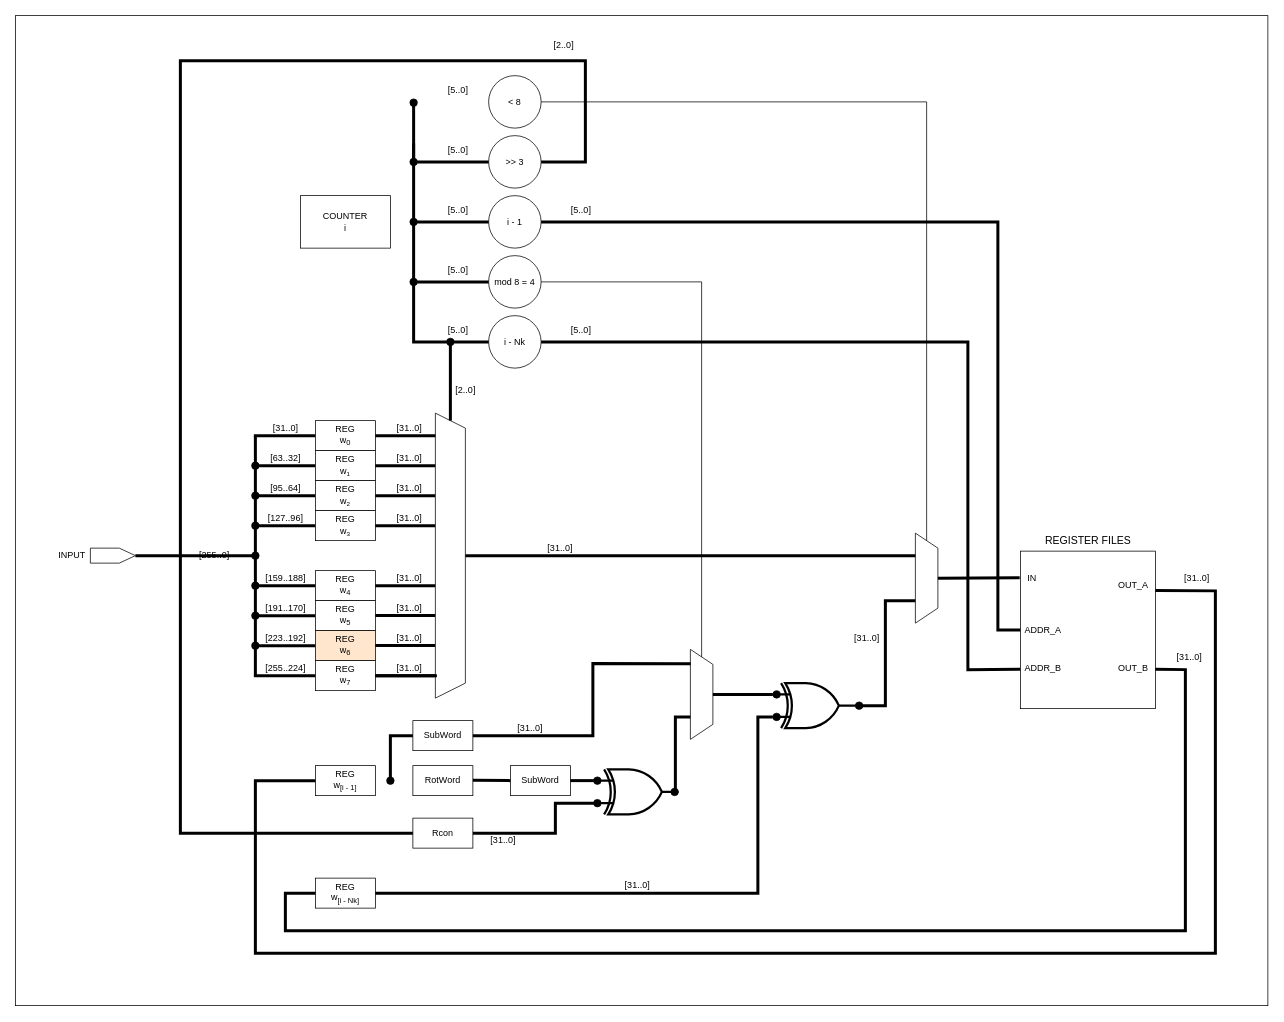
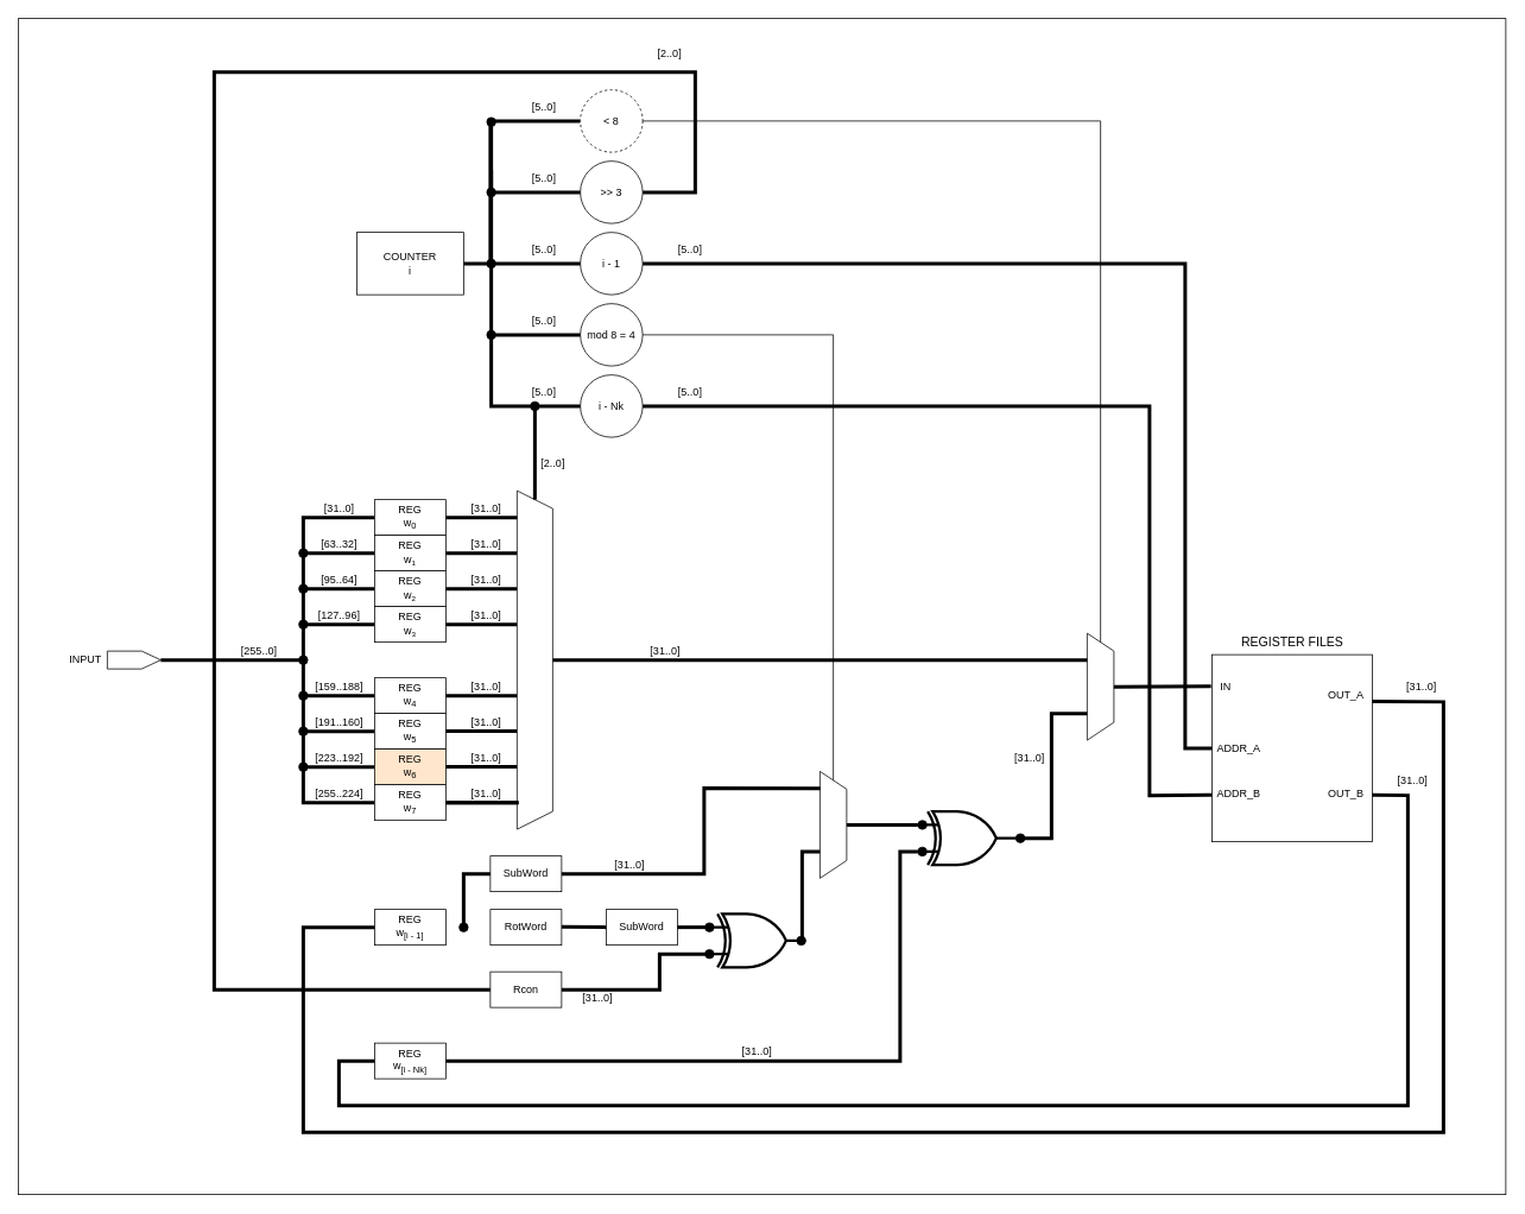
+ <mxCell id="74" value="" style="endArrow=none;html=1;strokeWidth=4;exitX=1;exitY=0.5;exitDx=0;exitDy=0;entryX=0;entryY=0.5;entryDx=0;entryDy=0;arcSize=0;" parent="1" source="51" target="75" edge="1"><mxGeometry width="50" height="50" relative="1" as="geometry"><mxPoint x="585" y="50" as="sourcePoint" /><mxPoint x="665" y="95" as="targetPoint" /><Array as="points"><mxPoint x="550" y="295" /><mxPoint x="550" y="135" /></Array></mxGeometry></mxCell>
- <mxCell id="75" value="&amp;lt; 8" style="ellipse;whiteSpace=wrap;html=1;aspect=fixed;sketch=0;strokeWidth=1;" parent="1" vertex="1"><mxGeometry x="651" y="100" width="70" height="70" as="geometry" /></mxCell>
+ <mxCell id="75" value="&amp;lt; 8" style="ellipse;whiteSpace=wrap;html=1;aspect=fixed;sketch=0;strokeWidth=1;dashed=1;" parent="1" vertex="1"><mxGeometry x="651" y="100" width="70" height="70" as="geometry" /></mxCell>
- <mxCell id="6" value="[255..0]" style="text;html=1;align=center;verticalAlign=middle;resizable=0;points=[];autosize=1;" parent="1" vertex="1"><mxGeometry x="255" y="730" width="60" height="20" as="geometry" /></mxCell>
+ <mxCell id="6" value="[255..0]" style="text;html=1;align=center;verticalAlign=middle;resizable=0;points=[];autosize=1;" parent="1" vertex="1"><mxGeometry x="260" y="720" width="60" height="20" as="geometry" /></mxCell>
- <mxCell id="21" value="[191..170]" style="text;html=1;align=center;verticalAlign=middle;resizable=0;points=[];autosize=1;" parent="1" vertex="1"><mxGeometry x="345" y="800" width="70" height="20" as="geometry" /></mxCell>
+ <mxCell id="21" value="[191..160]" style="text;html=1;align=center;verticalAlign=middle;resizable=0;points=[];autosize=1;" parent="1" vertex="1"><mxGeometry x="345" y="800" width="70" height="20" as="geometry" /></mxCell>
